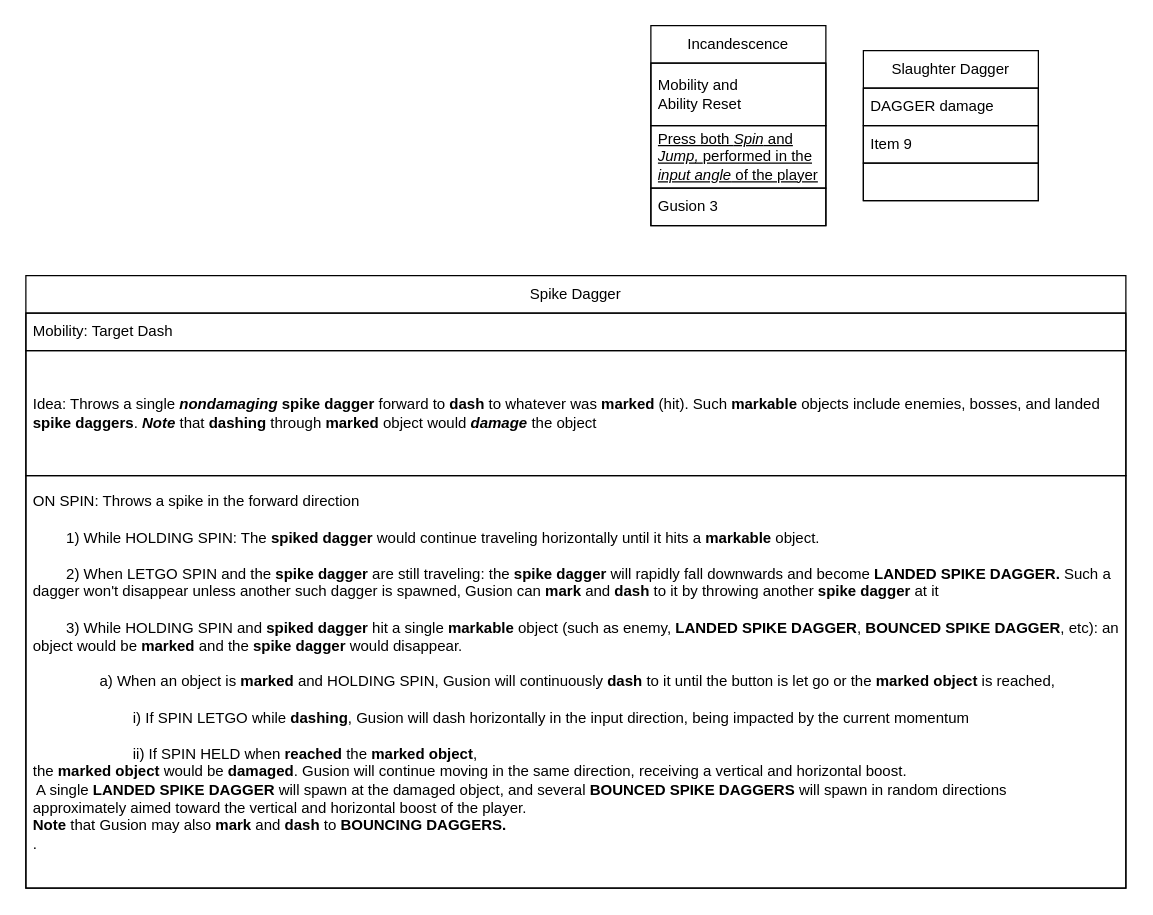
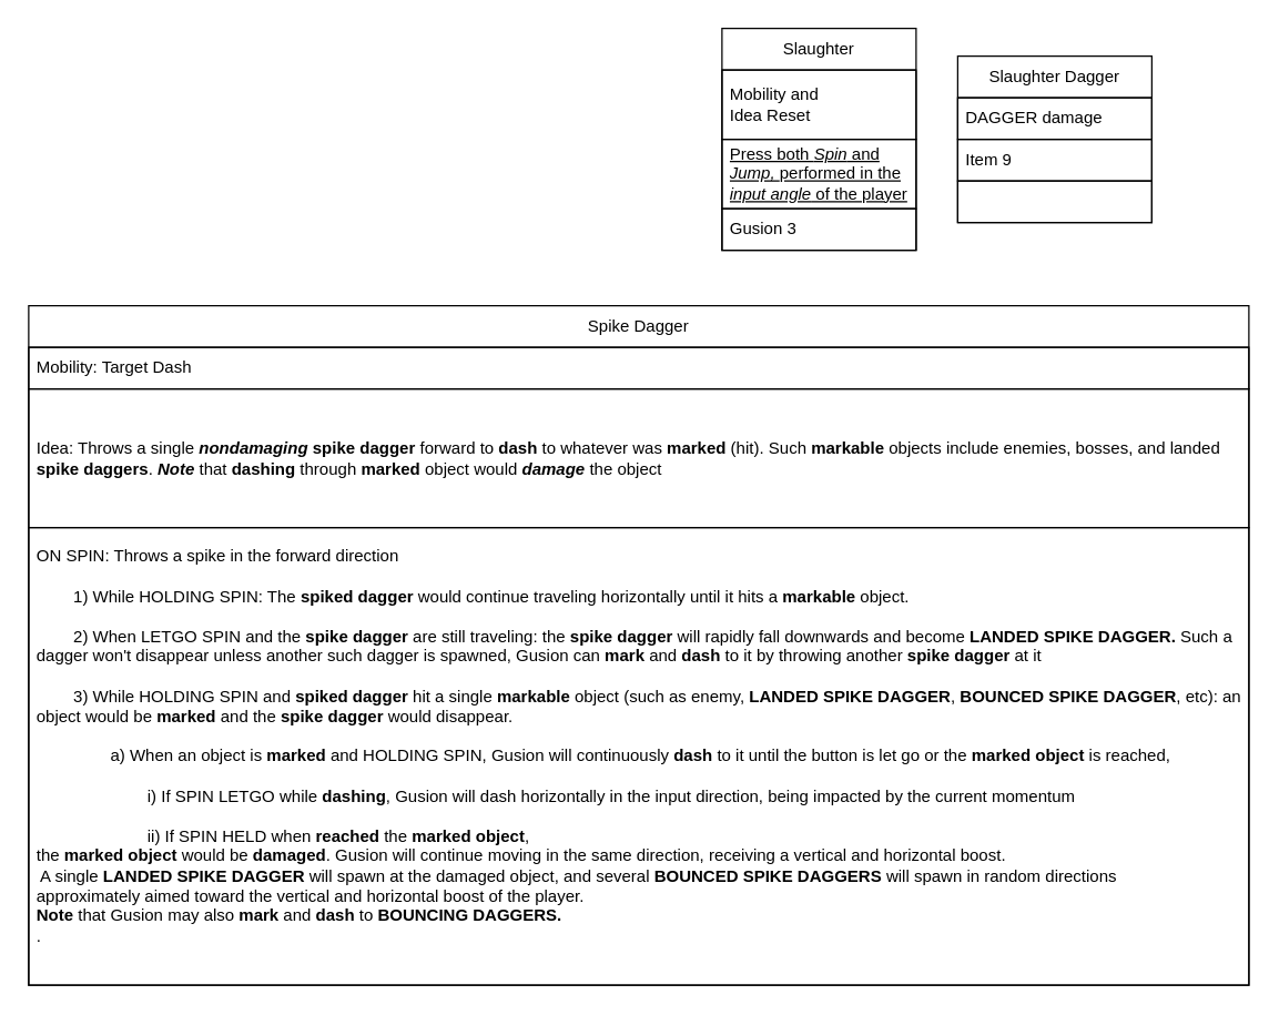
- <mxCell id="6" value="Incandescence" style="swimlane;fontStyle=0;childLayout=stackLayout;horizontal=1;startSize=30;horizontalStack=0;resizeParent=1;resizeParentMax=0;resizeLast=0;collapsible=1;marginBottom=0;whiteSpace=wrap;html=1;strokeColor=default;" parent="1" vertex="1"><mxGeometry x="520" y="20" width="140" height="160" as="geometry" /></mxCell>
+ <mxCell id="6" value="Slaughter" style="swimlane;fontStyle=0;childLayout=stackLayout;horizontal=1;startSize=30;horizontalStack=0;resizeParent=1;resizeParentMax=0;resizeLast=0;collapsible=1;marginBottom=0;whiteSpace=wrap;html=1;strokeColor=default;" parent="1" vertex="1"><mxGeometry x="520" y="20" width="140" height="160" as="geometry" /></mxCell>
- <mxCell id="7" value="Mobility and &lt;br&gt;Ability Reset" style="text;strokeColor=default;fillColor=none;align=left;verticalAlign=middle;spacingLeft=4;spacingRight=4;overflow=hidden;points=[[0,0.5],[1,0.5]];portConstraint=eastwest;rotatable=0;whiteSpace=wrap;html=1;" parent="6" vertex="1"><mxGeometry y="30" width="140" height="50" as="geometry" /></mxCell>
+ <mxCell id="7" value="Mobility and &lt;br&gt;Idea Reset" style="text;strokeColor=default;fillColor=none;align=left;verticalAlign=middle;spacingLeft=4;spacingRight=4;overflow=hidden;points=[[0,0.5],[1,0.5]];portConstraint=eastwest;rotatable=0;whiteSpace=wrap;html=1;" parent="6" vertex="1"><mxGeometry y="30" width="140" height="50" as="geometry" /></mxCell>
